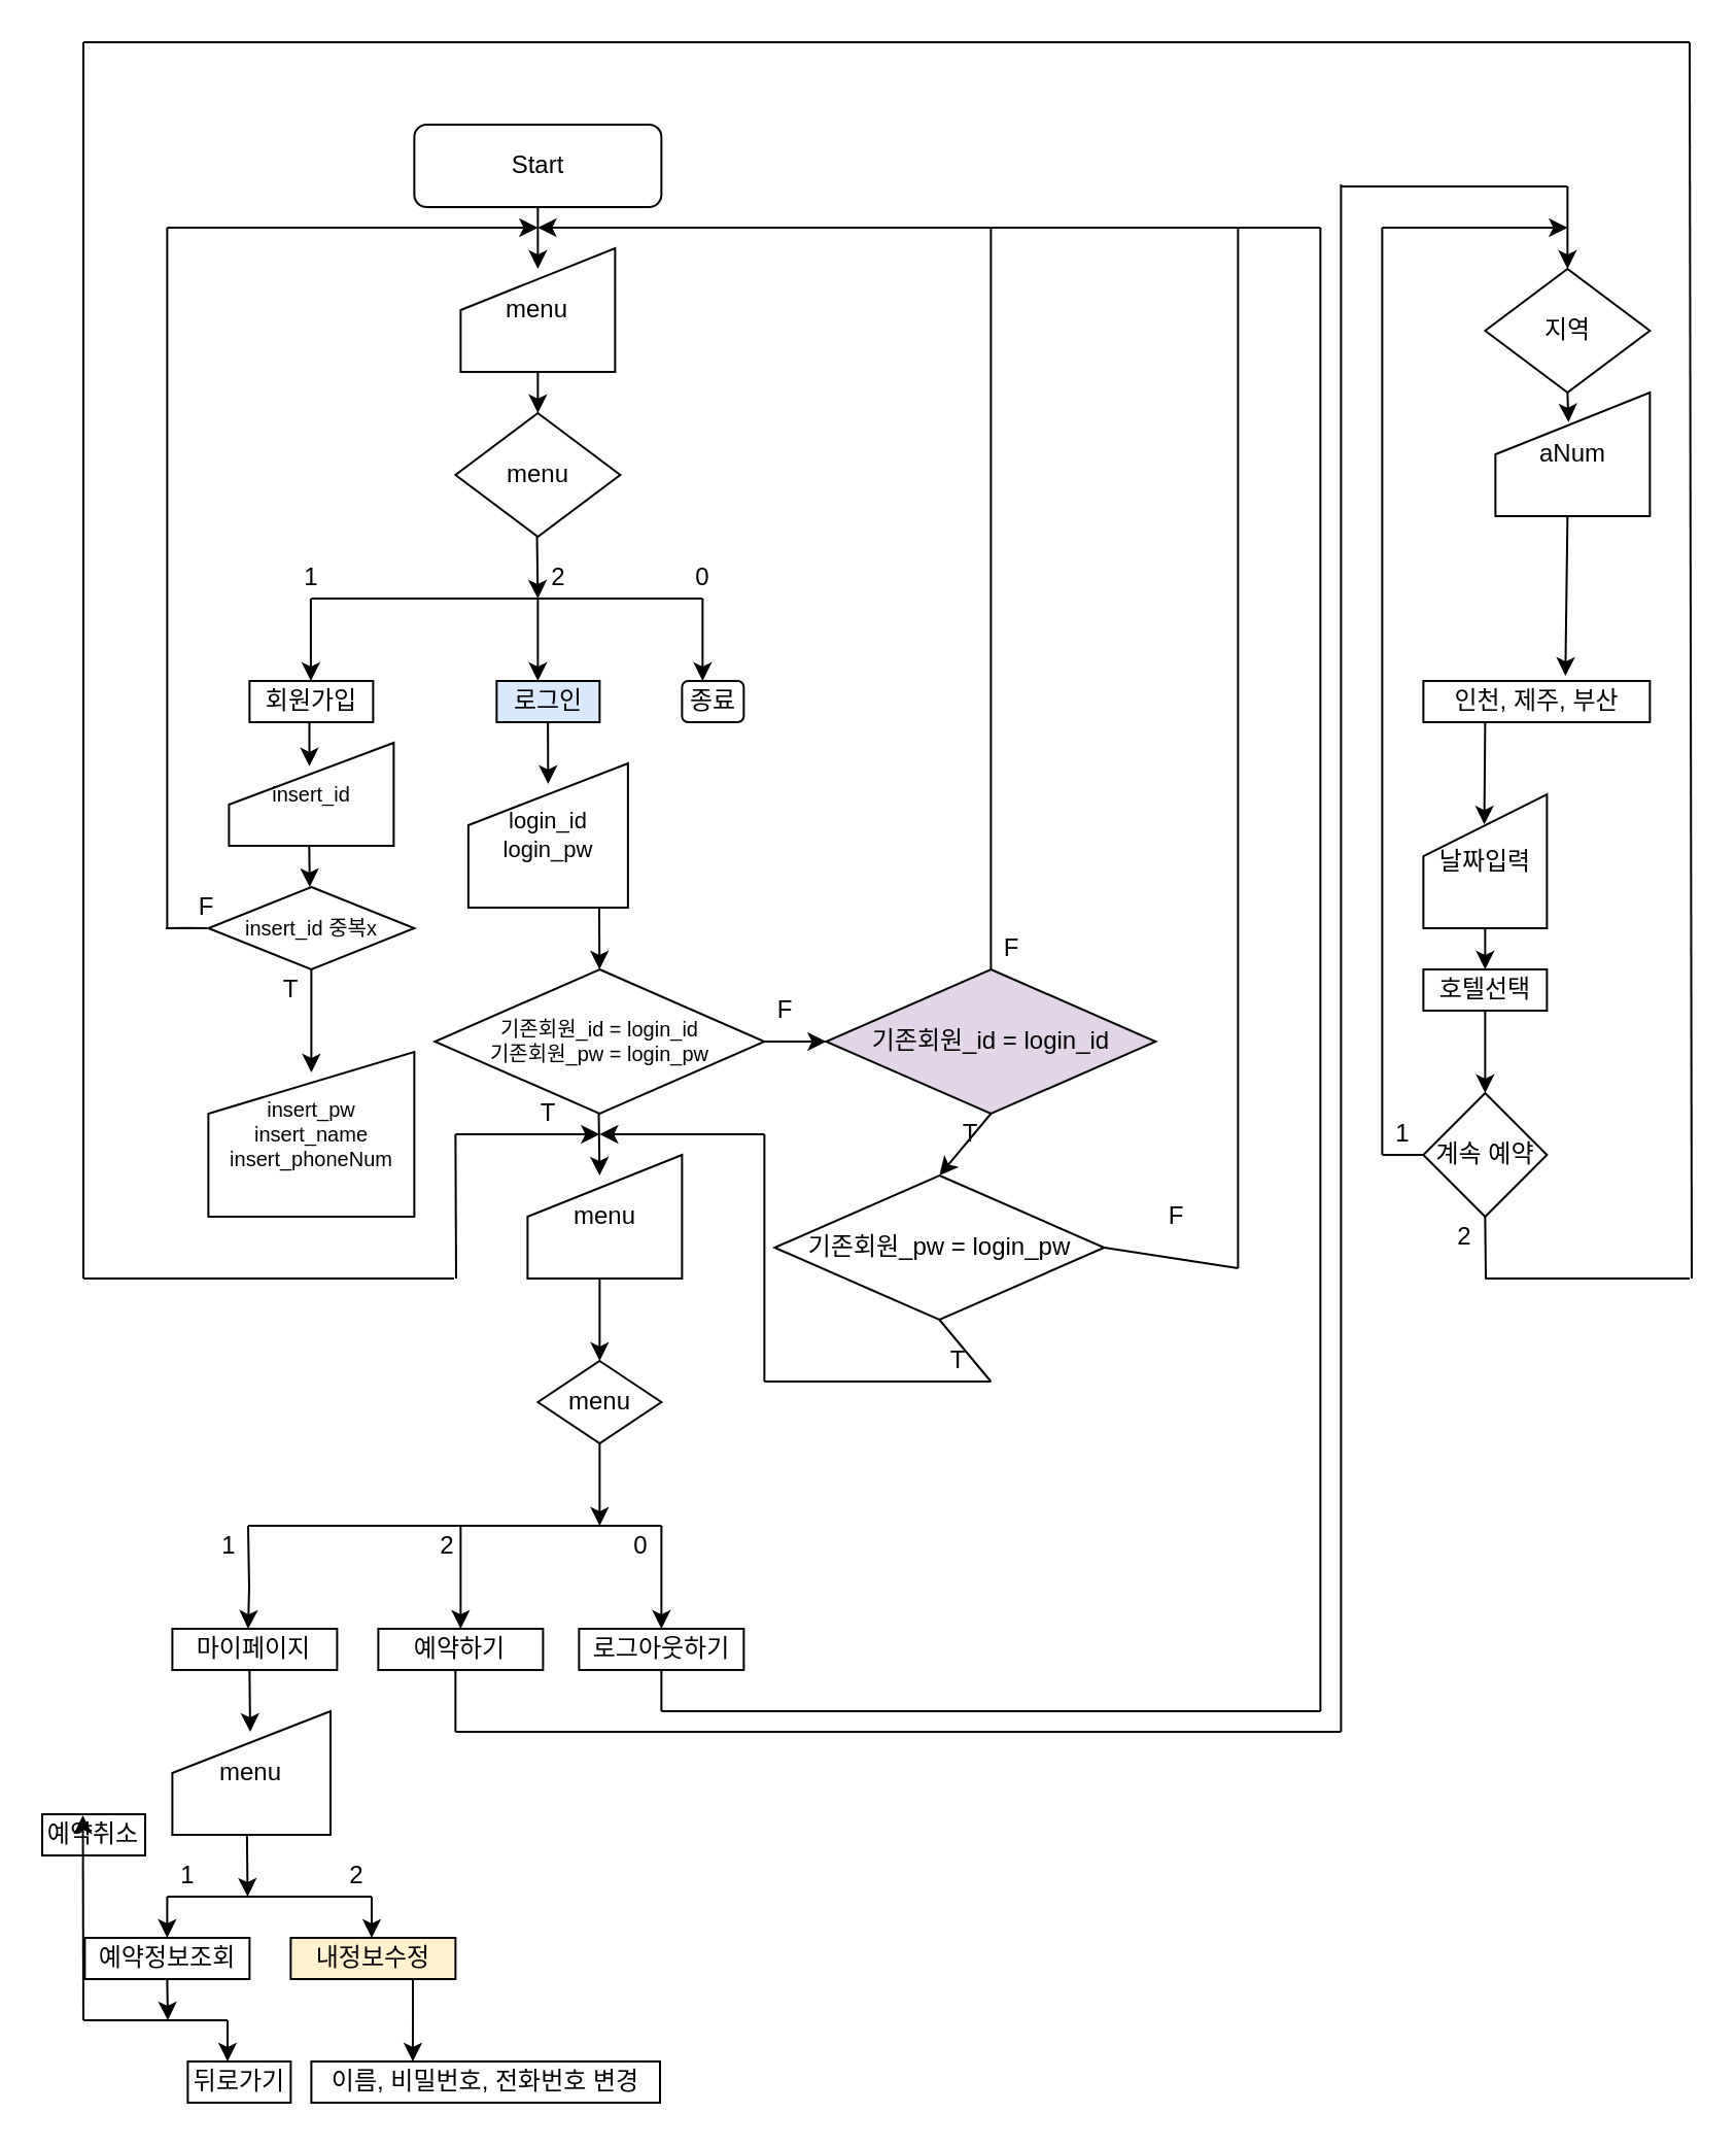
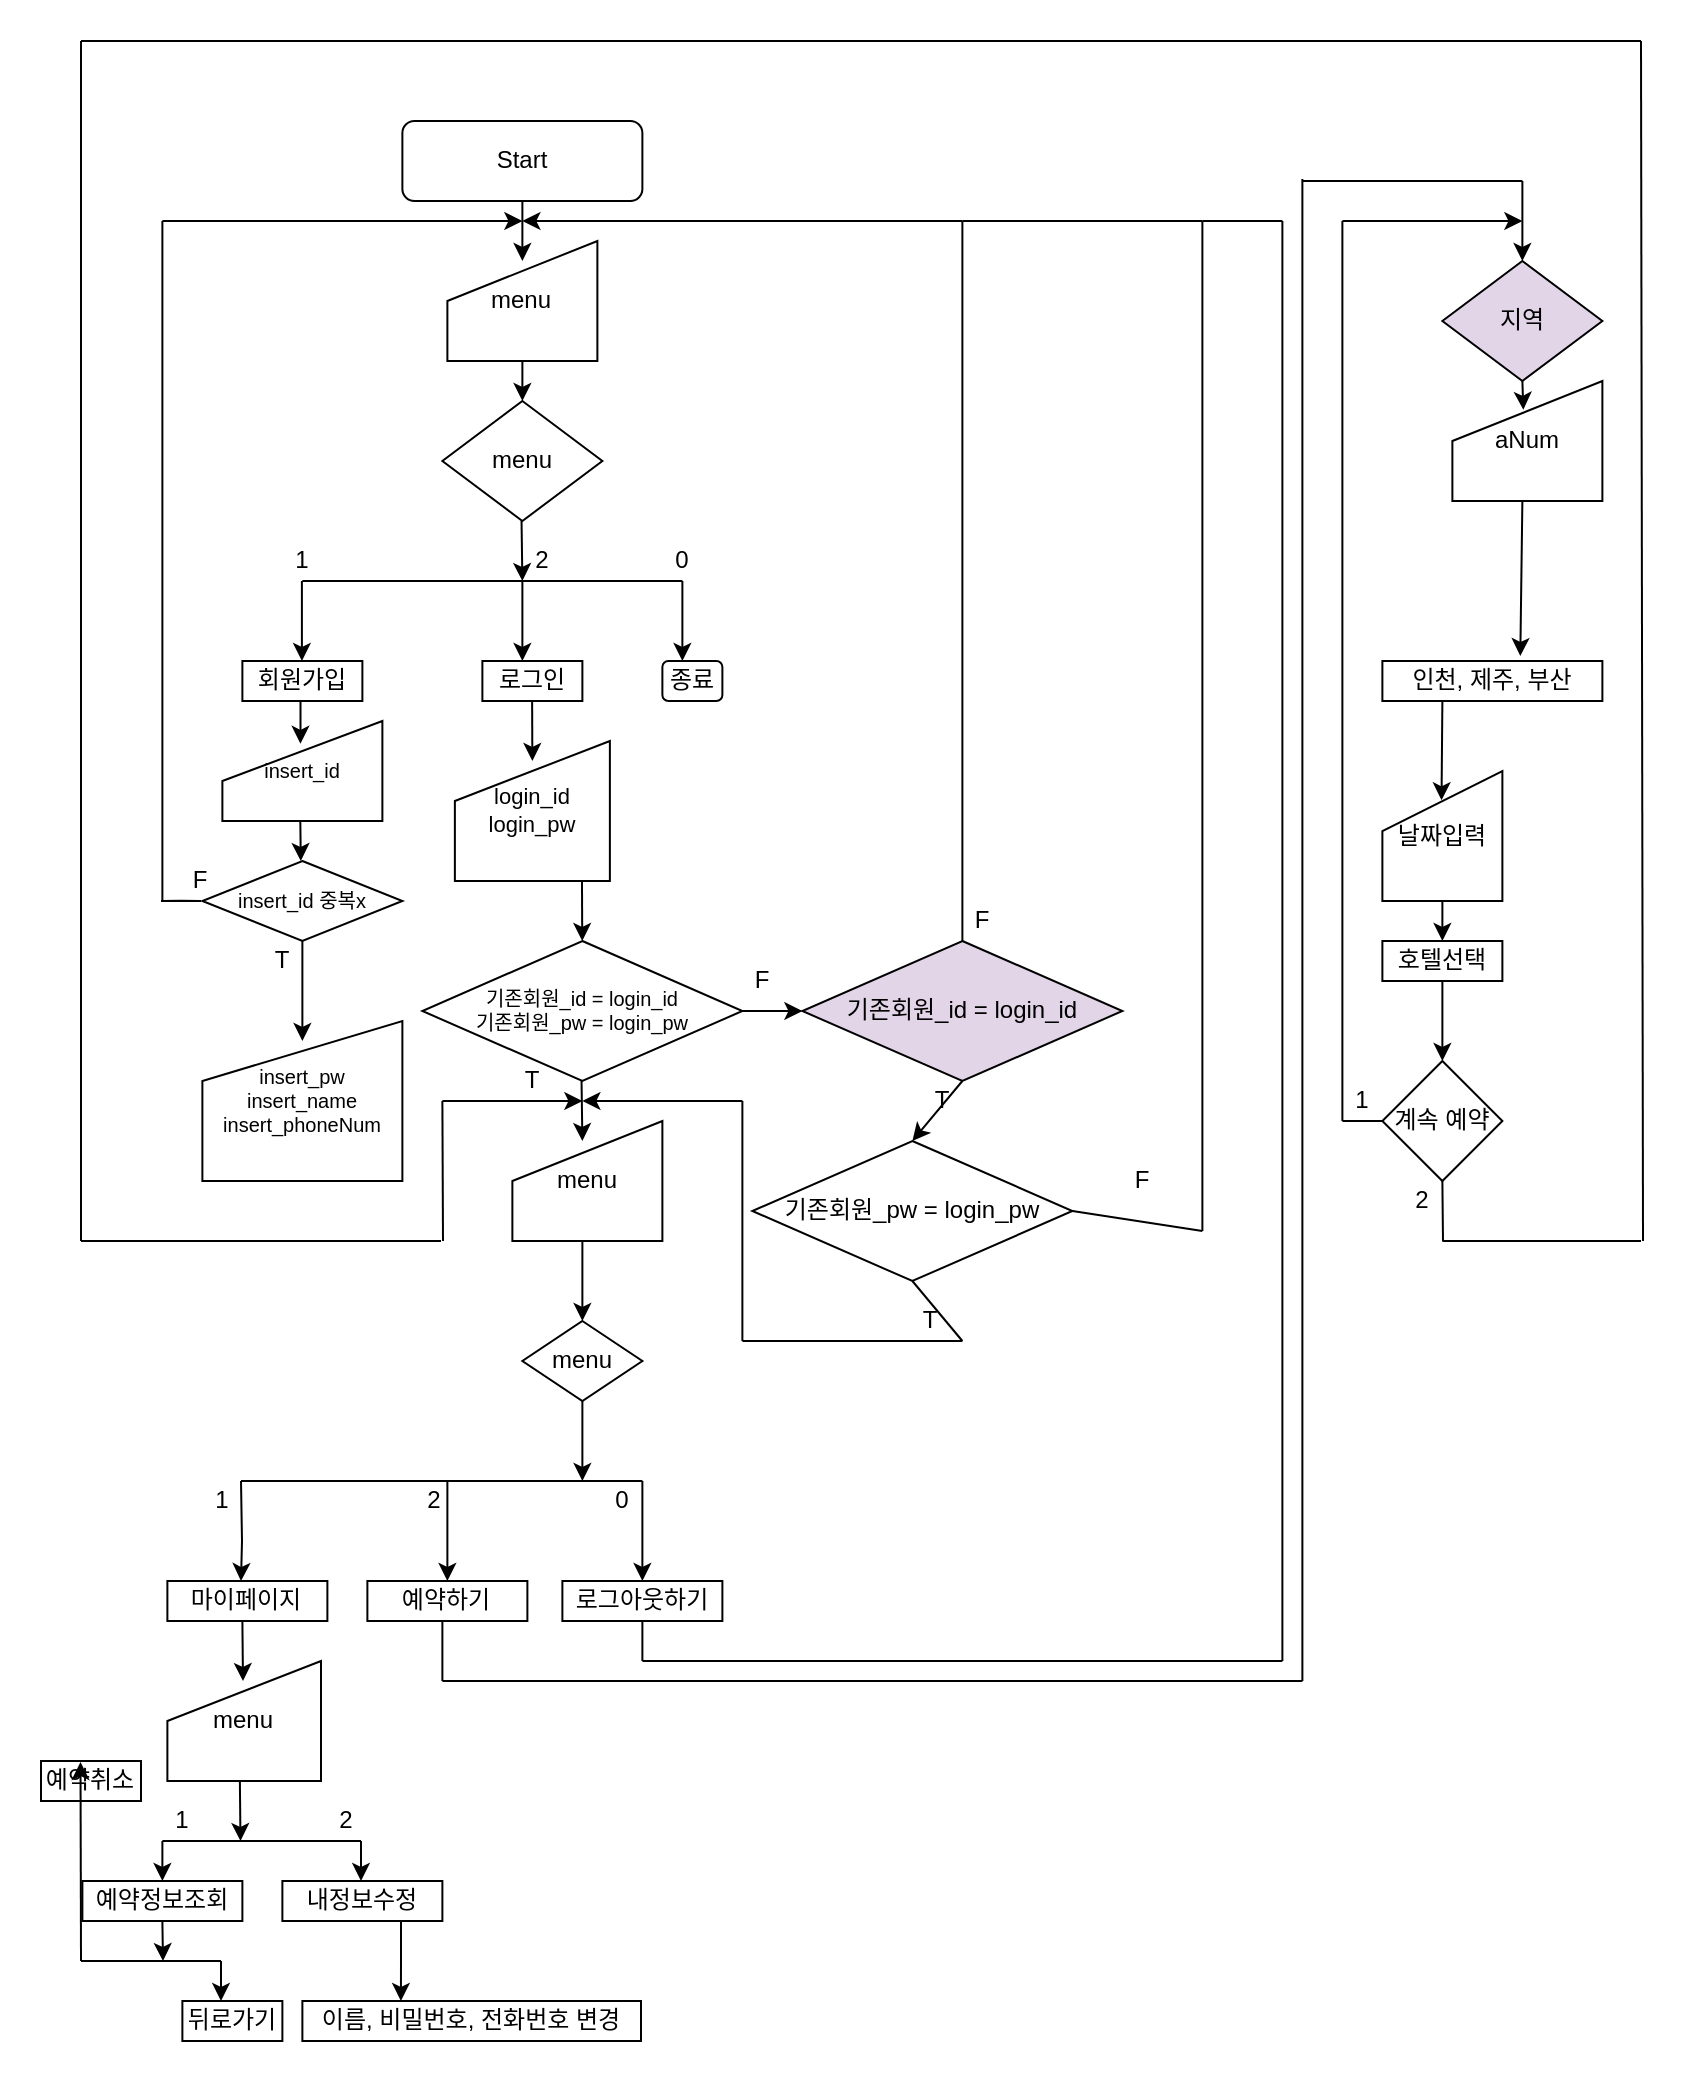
- <mxCell id="76" value="지역" style="rhombus;whiteSpace=wrap;html=1;" vertex="1" parent="1"><mxGeometry x="720.69" y="130" width="80" height="60" as="geometry" /></mxCell>
+ <mxCell id="76" value="지역" style="rhombus;whiteSpace=wrap;html=1;fillColor=#e1d5e7;" vertex="1" parent="1"><mxGeometry x="720.69" y="130" width="80" height="60" as="geometry" /></mxCell>
- <mxCell id="5" value="로그인" style="rounded=0;whiteSpace=wrap;html=1;fillColor=#dae8fc;" parent="1" vertex="1"><mxGeometry x="240.69" y="330" width="50" height="20" as="geometry" /></mxCell>
+ <mxCell id="5" value="로그인" style="rounded=0;whiteSpace=wrap;html=1;" parent="1" vertex="1"><mxGeometry x="240.69" y="330" width="50" height="20" as="geometry" /></mxCell>
- <mxCell id="104" value="내정보수정" style="rounded=0;whiteSpace=wrap;html=1;fillColor=#fff2cc;" vertex="1" parent="1"><mxGeometry x="140.69" y="940" width="80" height="20" as="geometry" /></mxCell>
+ <mxCell id="104" value="내정보수정" style="rounded=0;whiteSpace=wrap;html=1;" vertex="1" parent="1"><mxGeometry x="140.69" y="940" width="80" height="20" as="geometry" /></mxCell>
